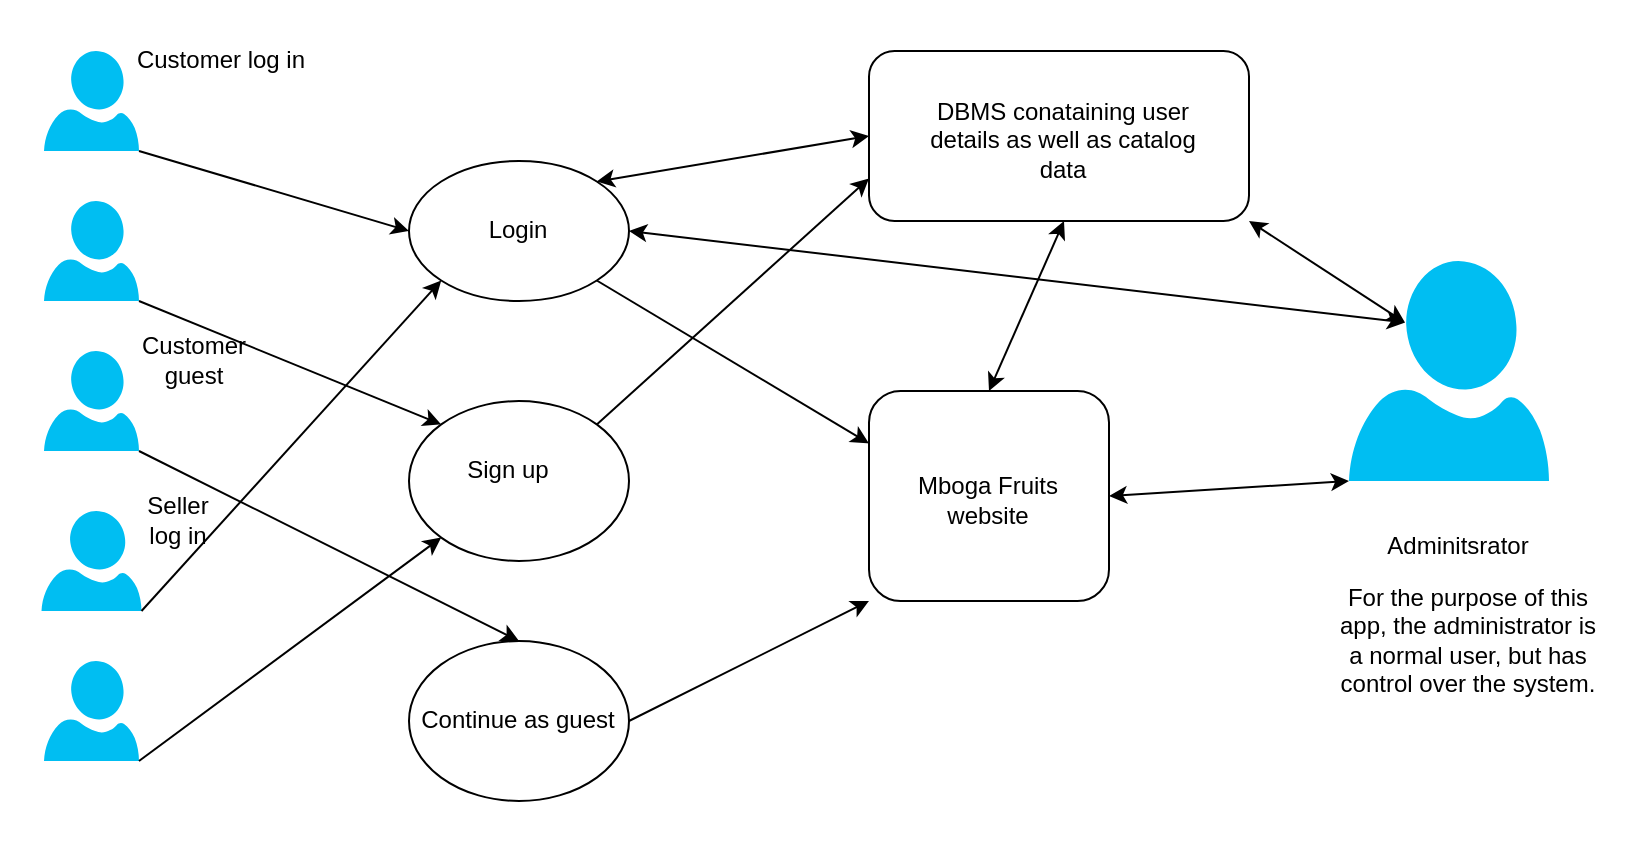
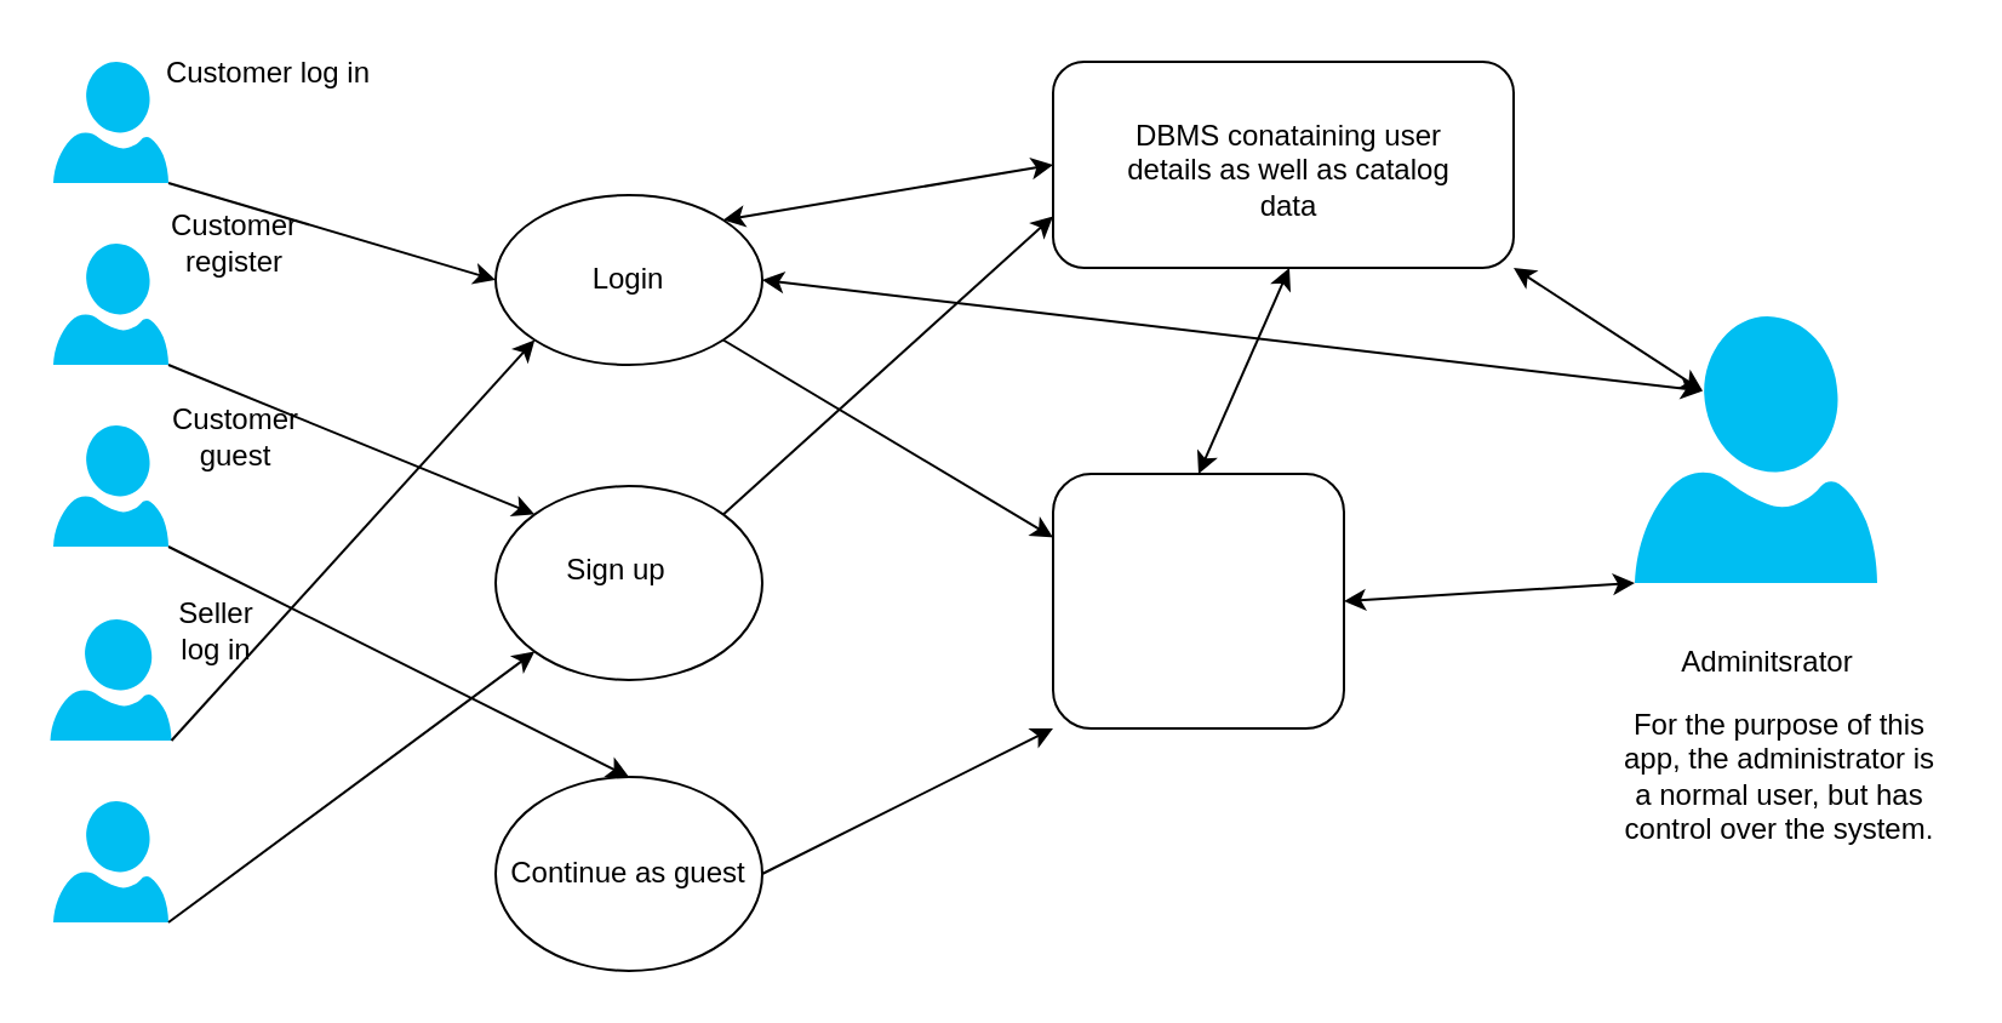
+ <mxCell id="14" value="Customer register" style="text;html=1;strokeColor=none;fillColor=none;align=center;verticalAlign=middle;whiteSpace=wrap;rounded=0;" vertex="1" parent="1"><mxGeometry x="69" y="90" width="55" height="20" as="geometry" /></mxCell>
- <mxCell id="18" value="Mboga Fruits website" style="text;html=1;strokeColor=none;fillColor=none;align=center;verticalAlign=middle;whiteSpace=wrap;rounded=0;" vertex="1" parent="1"><mxGeometry x="444" y="210" width="100" height="80" as="geometry" /></mxCell>
